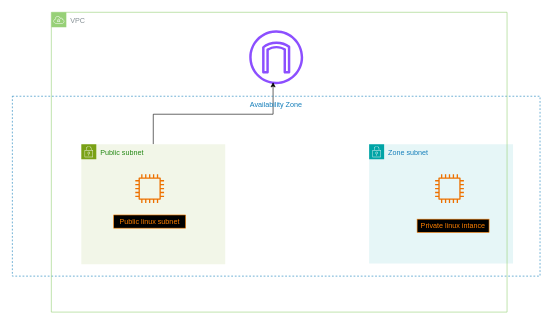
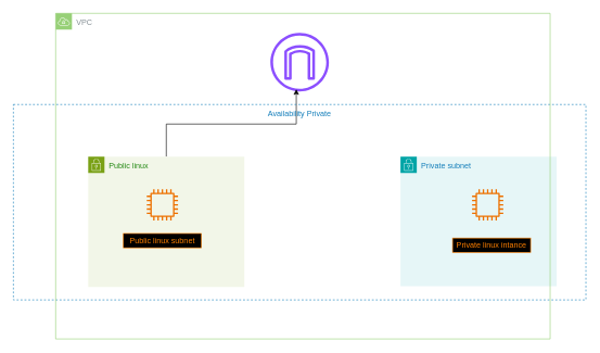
- <mxCell id="8" value="Availability Zone" style="fillColor=none;strokeColor=#147EBA;dashed=1;verticalAlign=top;fontStyle=0;fontColor=#147EBA;whiteSpace=wrap;html=1;" vertex="1" parent="1"><mxGeometry x="20" y="160" width="880" height="300" as="geometry" /></mxCell>
+ <mxCell id="8" value="Availability Private" style="fillColor=none;strokeColor=#147EBA;dashed=1;verticalAlign=top;fontStyle=0;fontColor=#147EBA;whiteSpace=wrap;html=1;" vertex="1" parent="1"><mxGeometry x="20" y="160" width="880" height="300" as="geometry" /></mxCell>
- <mxCell id="4" value="Public subnet" style="points=[[0,0],[0.25,0],[0.5,0],[0.75,0],[1,0],[1,0.25],[1,0.5],[1,0.75],[1,1],[0.75,1],[0.5,1],[0.25,1],[0,1],[0,0.75],[0,0.5],[0,0.25]];outlineConnect=0;gradientColor=none;html=1;whiteSpace=wrap;fontSize=12;fontStyle=0;container=1;pointerEvents=0;collapsible=0;recursiveResize=0;shape=mxgraph.aws4.group;grIcon=mxgraph.aws4.group_security_group;grStroke=0;strokeColor=#7AA116;fillColor=#F2F6E8;verticalAlign=top;align=left;spacingLeft=30;fontColor=#248814;dashed=0;" vertex="1" parent="1"><mxGeometry x="135" y="240" width="240" height="200" as="geometry" /></mxCell>
+ <mxCell id="4" value="Public linux" style="points=[[0,0],[0.25,0],[0.5,0],[0.75,0],[1,0],[1,0.25],[1,0.5],[1,0.75],[1,1],[0.75,1],[0.5,1],[0.25,1],[0,1],[0,0.75],[0,0.5],[0,0.25]];outlineConnect=0;gradientColor=none;html=1;whiteSpace=wrap;fontSize=12;fontStyle=0;container=1;pointerEvents=0;collapsible=0;recursiveResize=0;shape=mxgraph.aws4.group;grIcon=mxgraph.aws4.group_security_group;grStroke=0;strokeColor=#7AA116;fillColor=#F2F6E8;verticalAlign=top;align=left;spacingLeft=30;fontColor=#248814;dashed=0;" vertex="1" parent="1"><mxGeometry x="135" y="240" width="240" height="200" as="geometry" /></mxCell>
- <mxCell id="6" value="Zone subnet" style="points=[[0,0],[0.25,0],[0.5,0],[0.75,0],[1,0],[1,0.25],[1,0.5],[1,0.75],[1,1],[0.75,1],[0.5,1],[0.25,1],[0,1],[0,0.75],[0,0.5],[0,0.25]];outlineConnect=0;gradientColor=none;html=1;whiteSpace=wrap;fontSize=12;fontStyle=0;container=1;pointerEvents=0;collapsible=0;recursiveResize=0;shape=mxgraph.aws4.group;grIcon=mxgraph.aws4.group_security_group;grStroke=0;strokeColor=#00A4A6;fillColor=#E6F6F7;verticalAlign=top;align=left;spacingLeft=30;fontColor=#147EBA;dashed=0;" vertex="1" parent="1"><mxGeometry x="615" y="240" width="240" height="199" as="geometry" /></mxCell>
+ <mxCell id="6" value="Private subnet" style="points=[[0,0],[0.25,0],[0.5,0],[0.75,0],[1,0],[1,0.25],[1,0.5],[1,0.75],[1,1],[0.75,1],[0.5,1],[0.25,1],[0,1],[0,0.75],[0,0.5],[0,0.25]];outlineConnect=0;gradientColor=none;html=1;whiteSpace=wrap;fontSize=12;fontStyle=0;container=1;pointerEvents=0;collapsible=0;recursiveResize=0;shape=mxgraph.aws4.group;grIcon=mxgraph.aws4.group_security_group;grStroke=0;strokeColor=#00A4A6;fillColor=#E6F6F7;verticalAlign=top;align=left;spacingLeft=30;fontColor=#147EBA;dashed=0;" vertex="1" parent="1"><mxGeometry x="615" y="240" width="240" height="199" as="geometry" /></mxCell>
